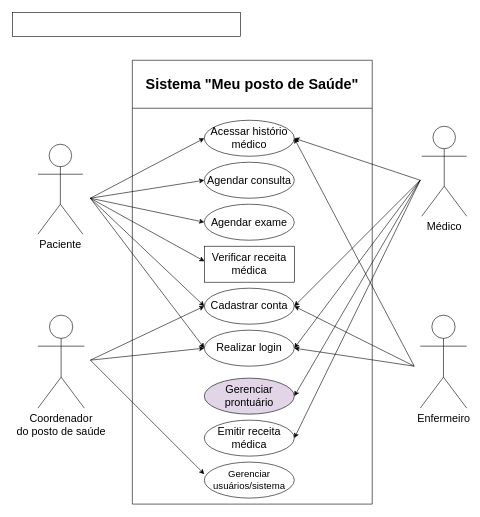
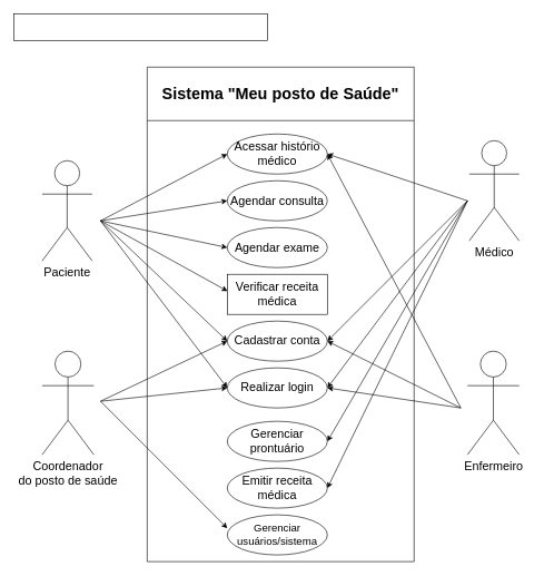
- <mxCell id="10" value="&lt;span style=&quot;font-size: 18px;&quot;&gt;Gerenciar prontuário&lt;/span&gt;" style="ellipse;whiteSpace=wrap;html=1;fillColor=#e1d5e7;" vertex="1" parent="4"><mxGeometry x="120" y="530" width="150" height="60" as="geometry" /></mxCell>
+ <mxCell id="10" value="&lt;span style=&quot;font-size: 18px;&quot;&gt;Gerenciar prontuário&lt;/span&gt;" style="ellipse;whiteSpace=wrap;html=1;" vertex="1" parent="4"><mxGeometry x="120" y="530" width="150" height="60" as="geometry" /></mxCell>
